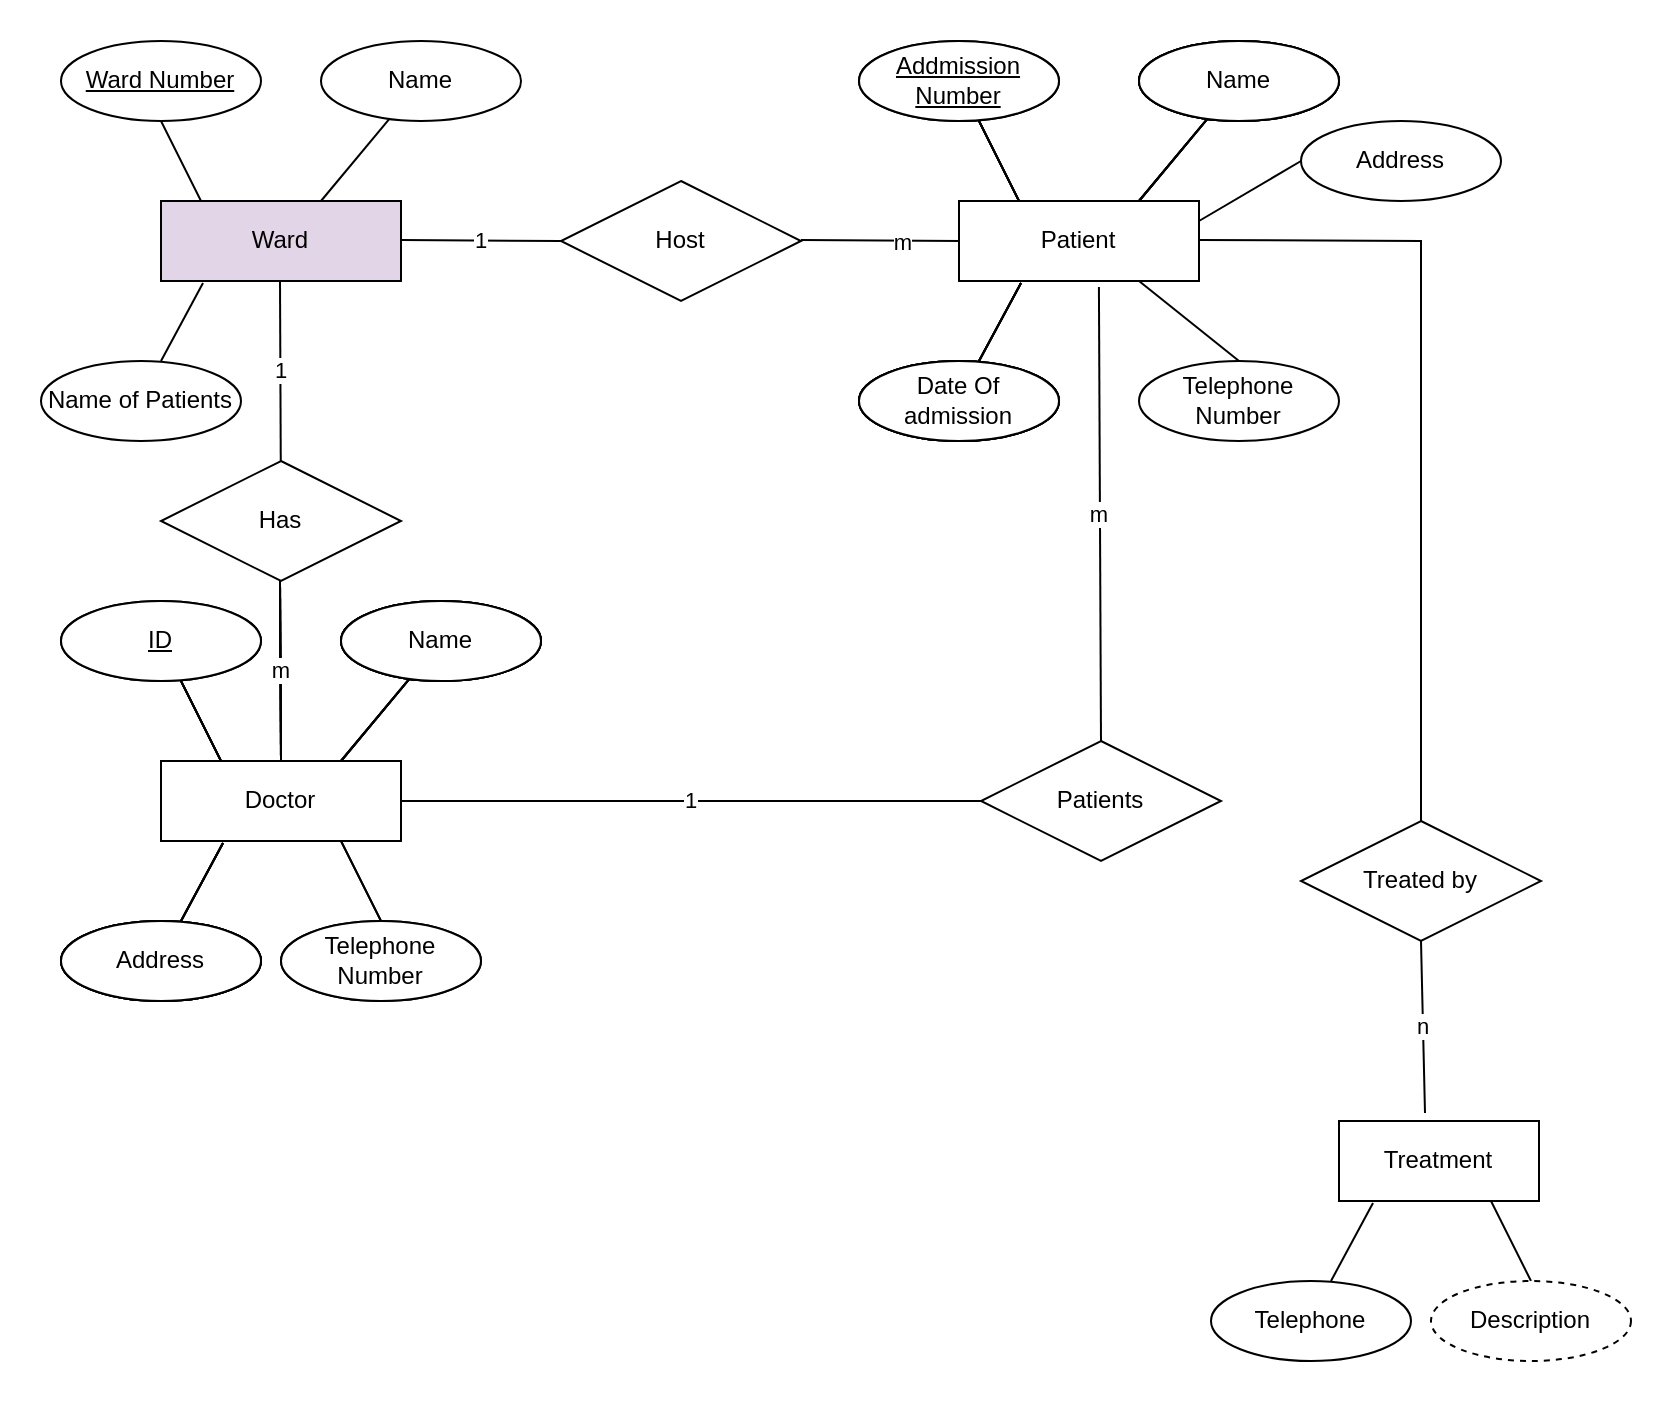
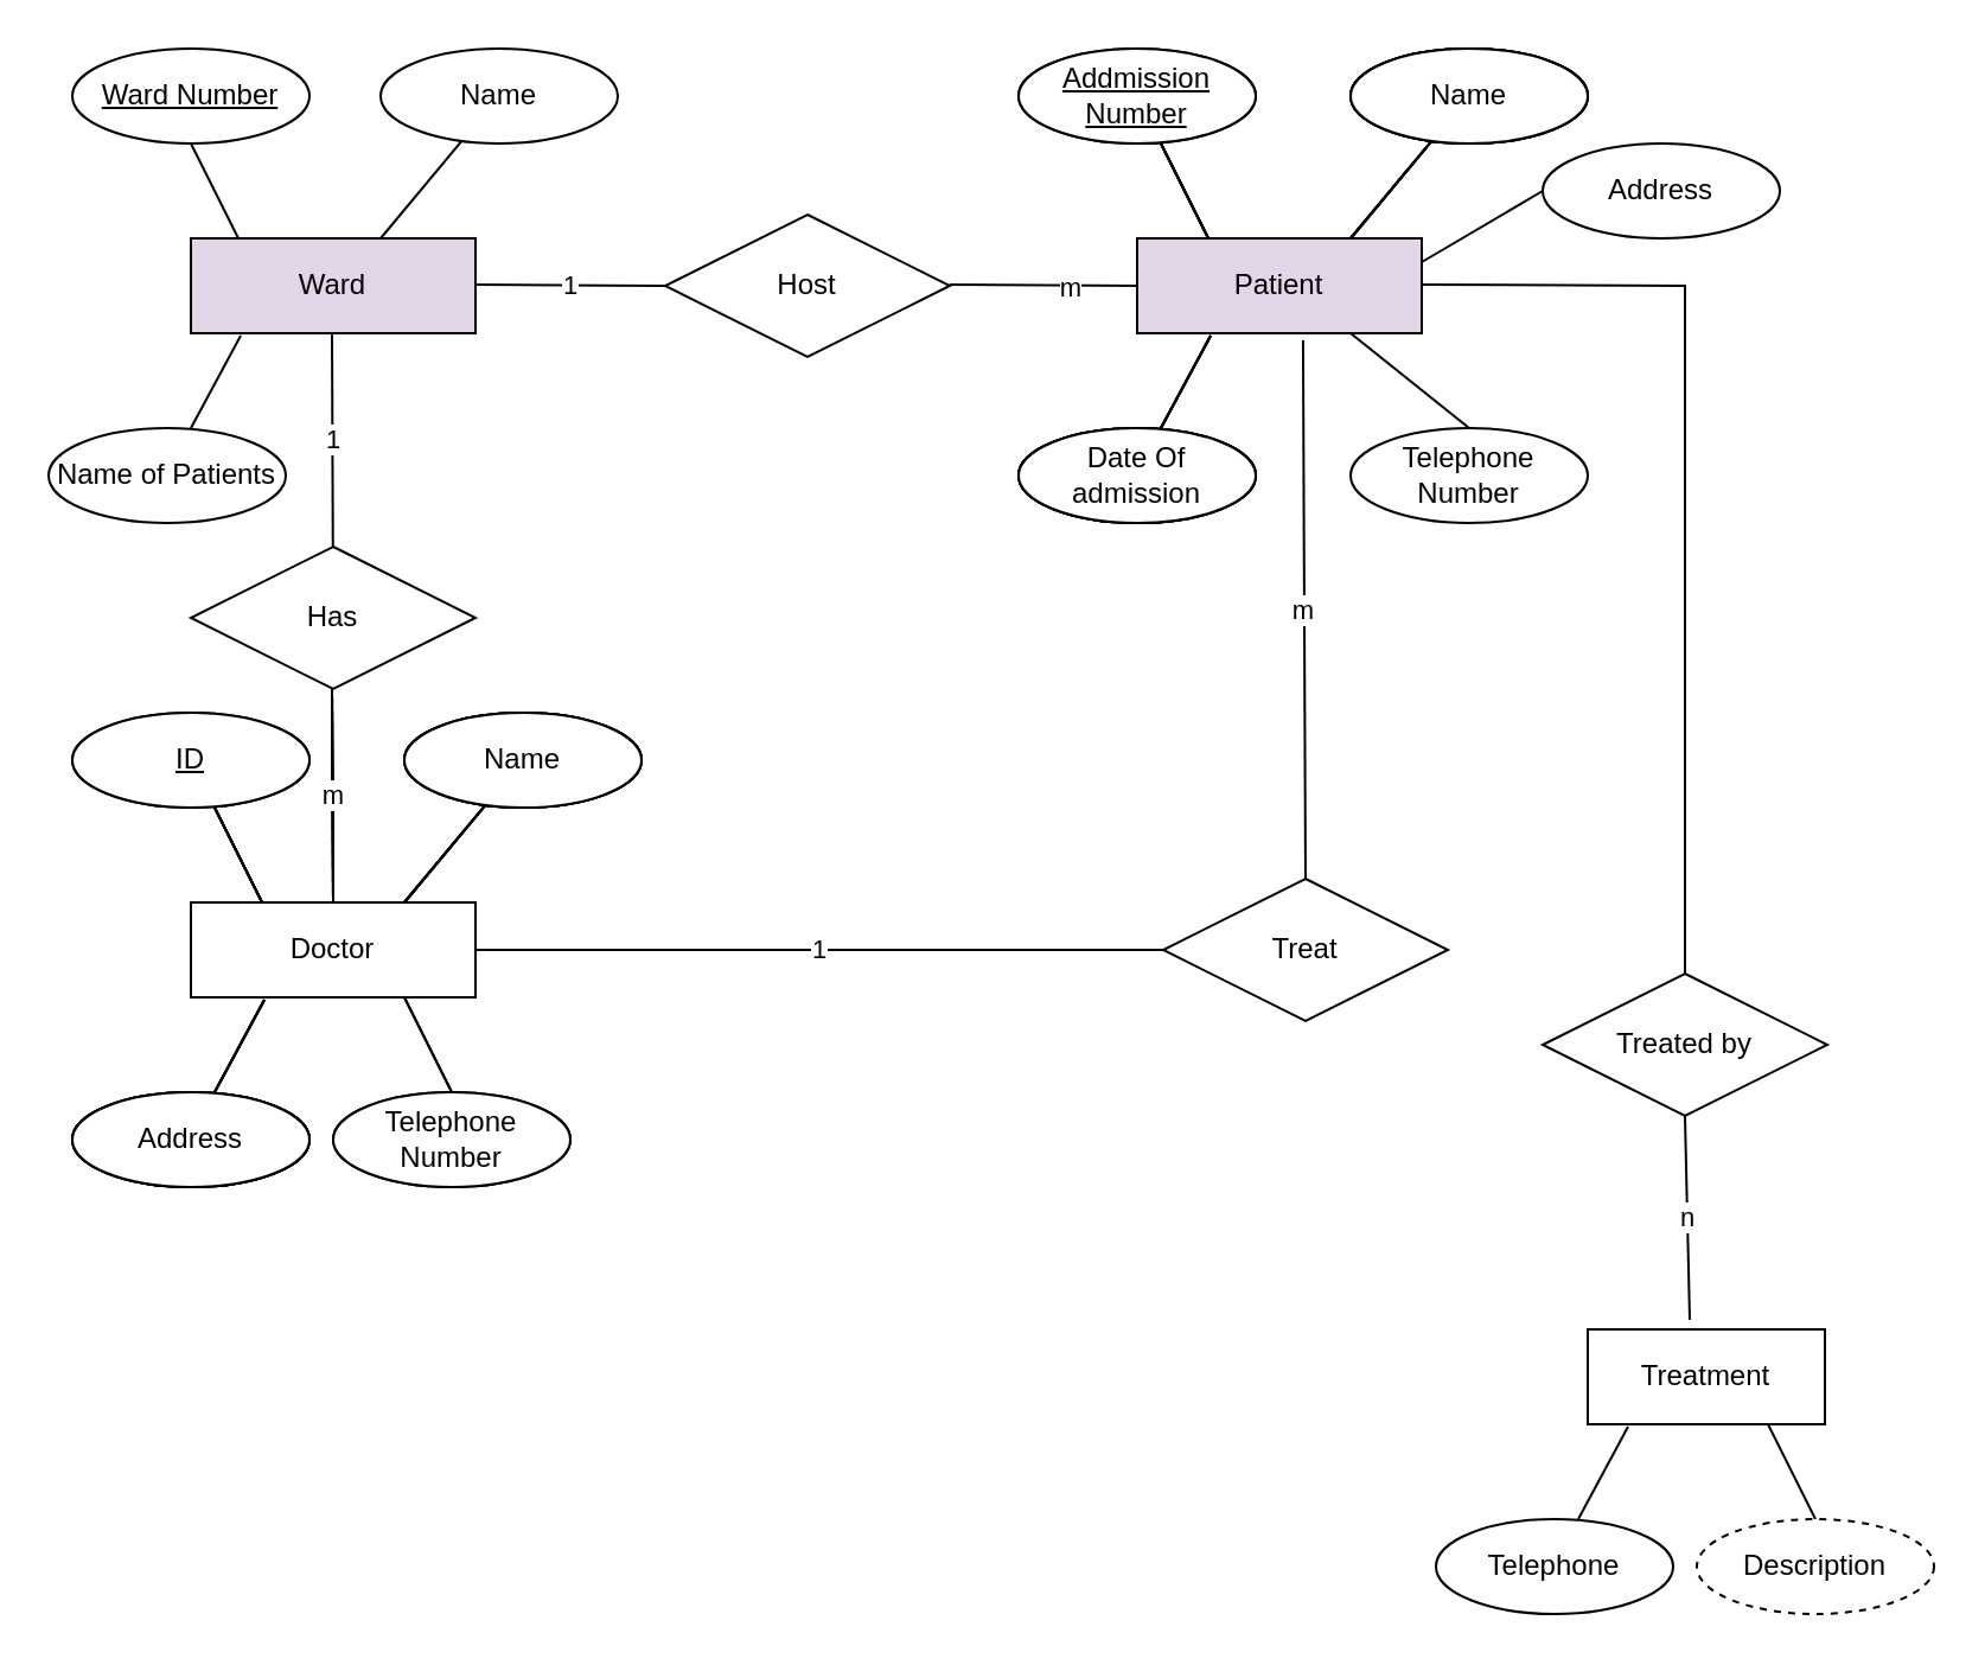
- <mxCell id="68" value="Patient" style="rounded=0;whiteSpace=wrap;html=1;" vertex="1" parent="1"><mxGeometry x="479" y="100" width="120" height="40" as="geometry" /></mxCell>
+ <mxCell id="68" value="Patient" style="rounded=0;whiteSpace=wrap;html=1;fillColor=#e1d5e7;" vertex="1" parent="1"><mxGeometry x="479" y="100" width="120" height="40" as="geometry" /></mxCell>
- <mxCell id="79" value="Patients" style="shape=rhombus;perimeter=rhombusPerimeter;whiteSpace=wrap;html=1;align=center;" vertex="1" parent="1"><mxGeometry x="490" y="370" width="120" height="60" as="geometry" /></mxCell>
+ <mxCell id="79" value="Treat" style="shape=rhombus;perimeter=rhombusPerimeter;whiteSpace=wrap;html=1;align=center;" vertex="1" parent="1"><mxGeometry x="490" y="370" width="120" height="60" as="geometry" /></mxCell>
